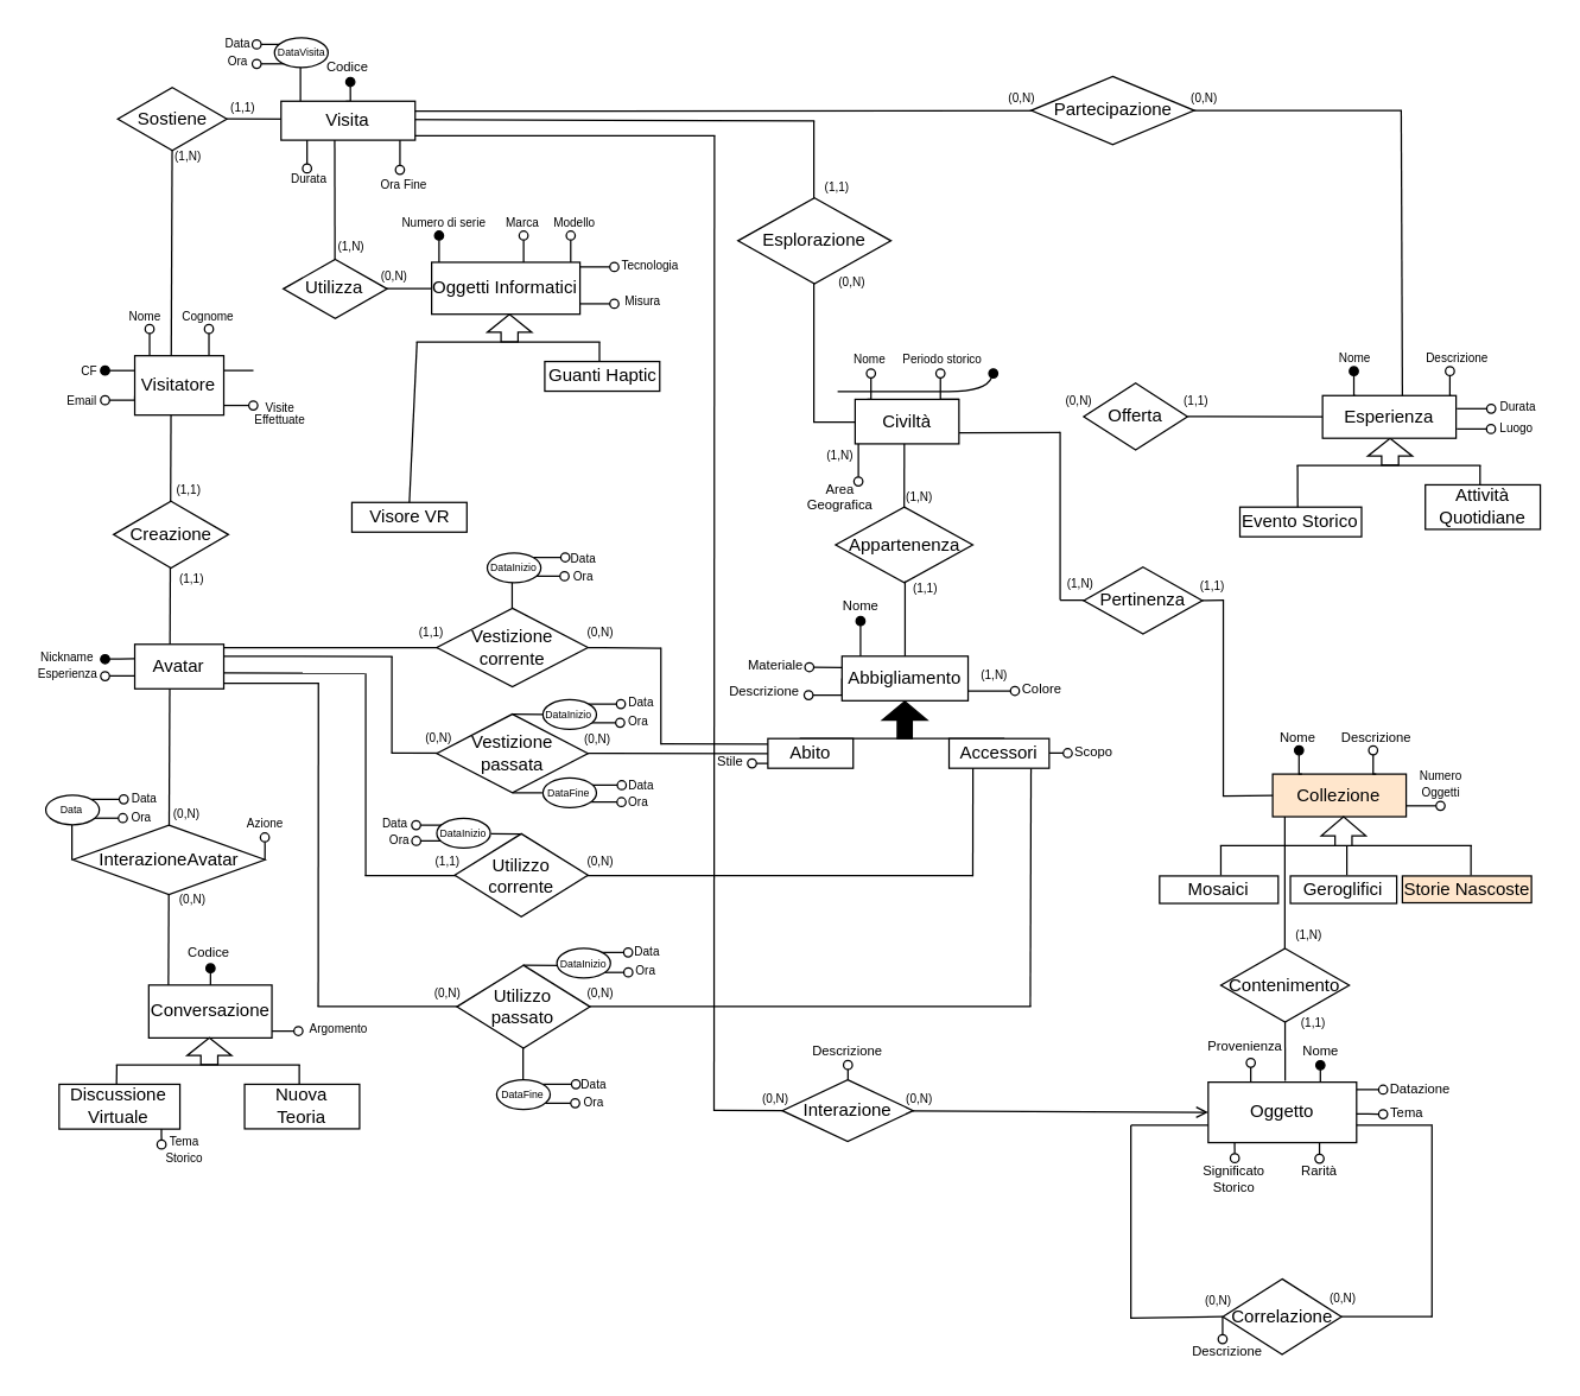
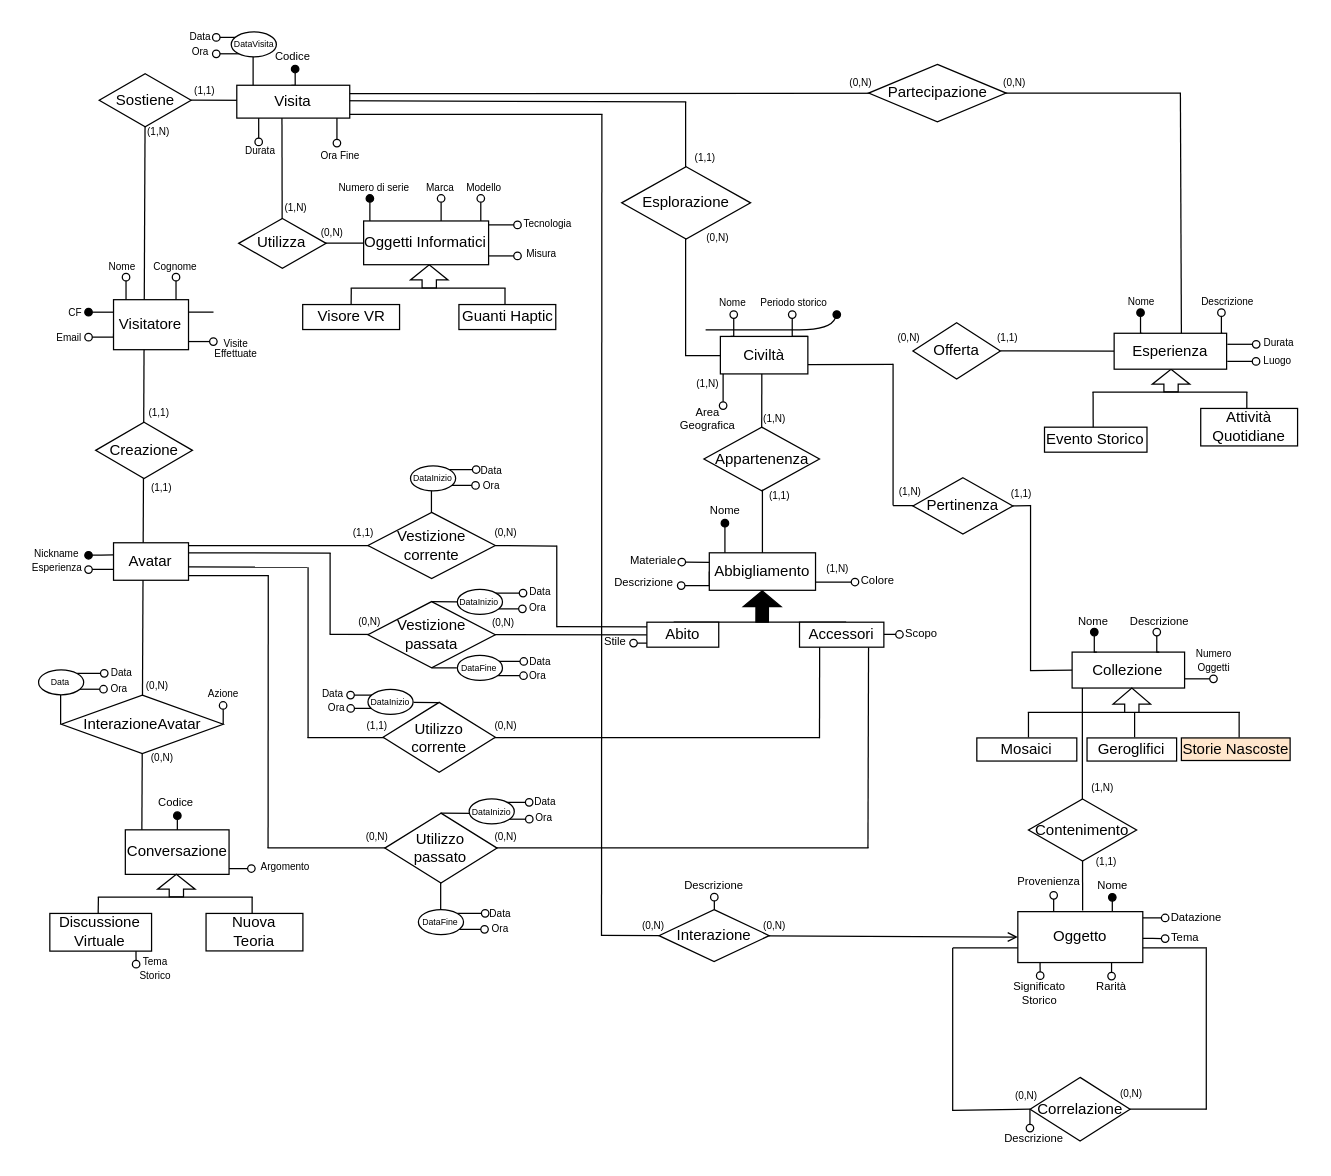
- <mxCell id="3" value="Visore VR" style="whiteSpace=wrap;html=1;align=center;" parent="1" vertex="1"><mxGeometry x="236.7" y="338.19" width="77.5" height="20" as="geometry" /></mxCell>
+ <mxCell id="3" value="Visore VR" style="whiteSpace=wrap;html=1;align=center;" parent="1" vertex="1"><mxGeometry x="241.7" y="243.19" width="77.5" height="20" as="geometry" /></mxCell>
- <mxCell id="75" value="Collezione" style="whiteSpace=wrap;html=1;align=center;fillColor=#ffe6cc;" parent="1" vertex="1"><mxGeometry x="857.36" y="521.29" width="90" height="28.75" as="geometry" /></mxCell>
+ <mxCell id="75" value="Collezione" style="whiteSpace=wrap;html=1;align=center;" parent="1" vertex="1"><mxGeometry x="857.36" y="521.29" width="90" height="28.75" as="geometry" /></mxCell>
